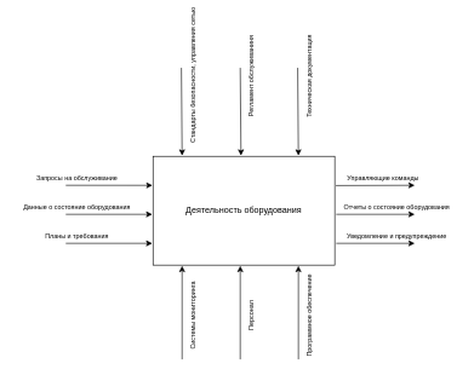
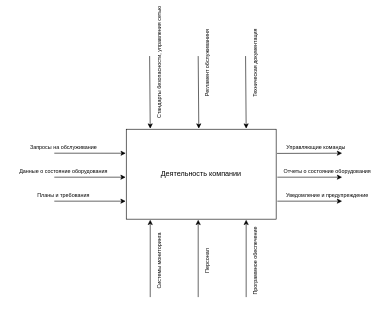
- <mxCell id="2" value="Деятельность оборудования" style="rounded=0;whiteSpace=wrap;html=1;" vertex="1" parent="1"><mxGeometry x="210" y="142" width="250" height="150" as="geometry" /></mxCell>
+ <mxCell id="2" value="Деятельность компании" style="rounded=0;whiteSpace=wrap;html=1;" vertex="1" parent="1"><mxGeometry x="210" y="142" width="250" height="150" as="geometry" /></mxCell>
